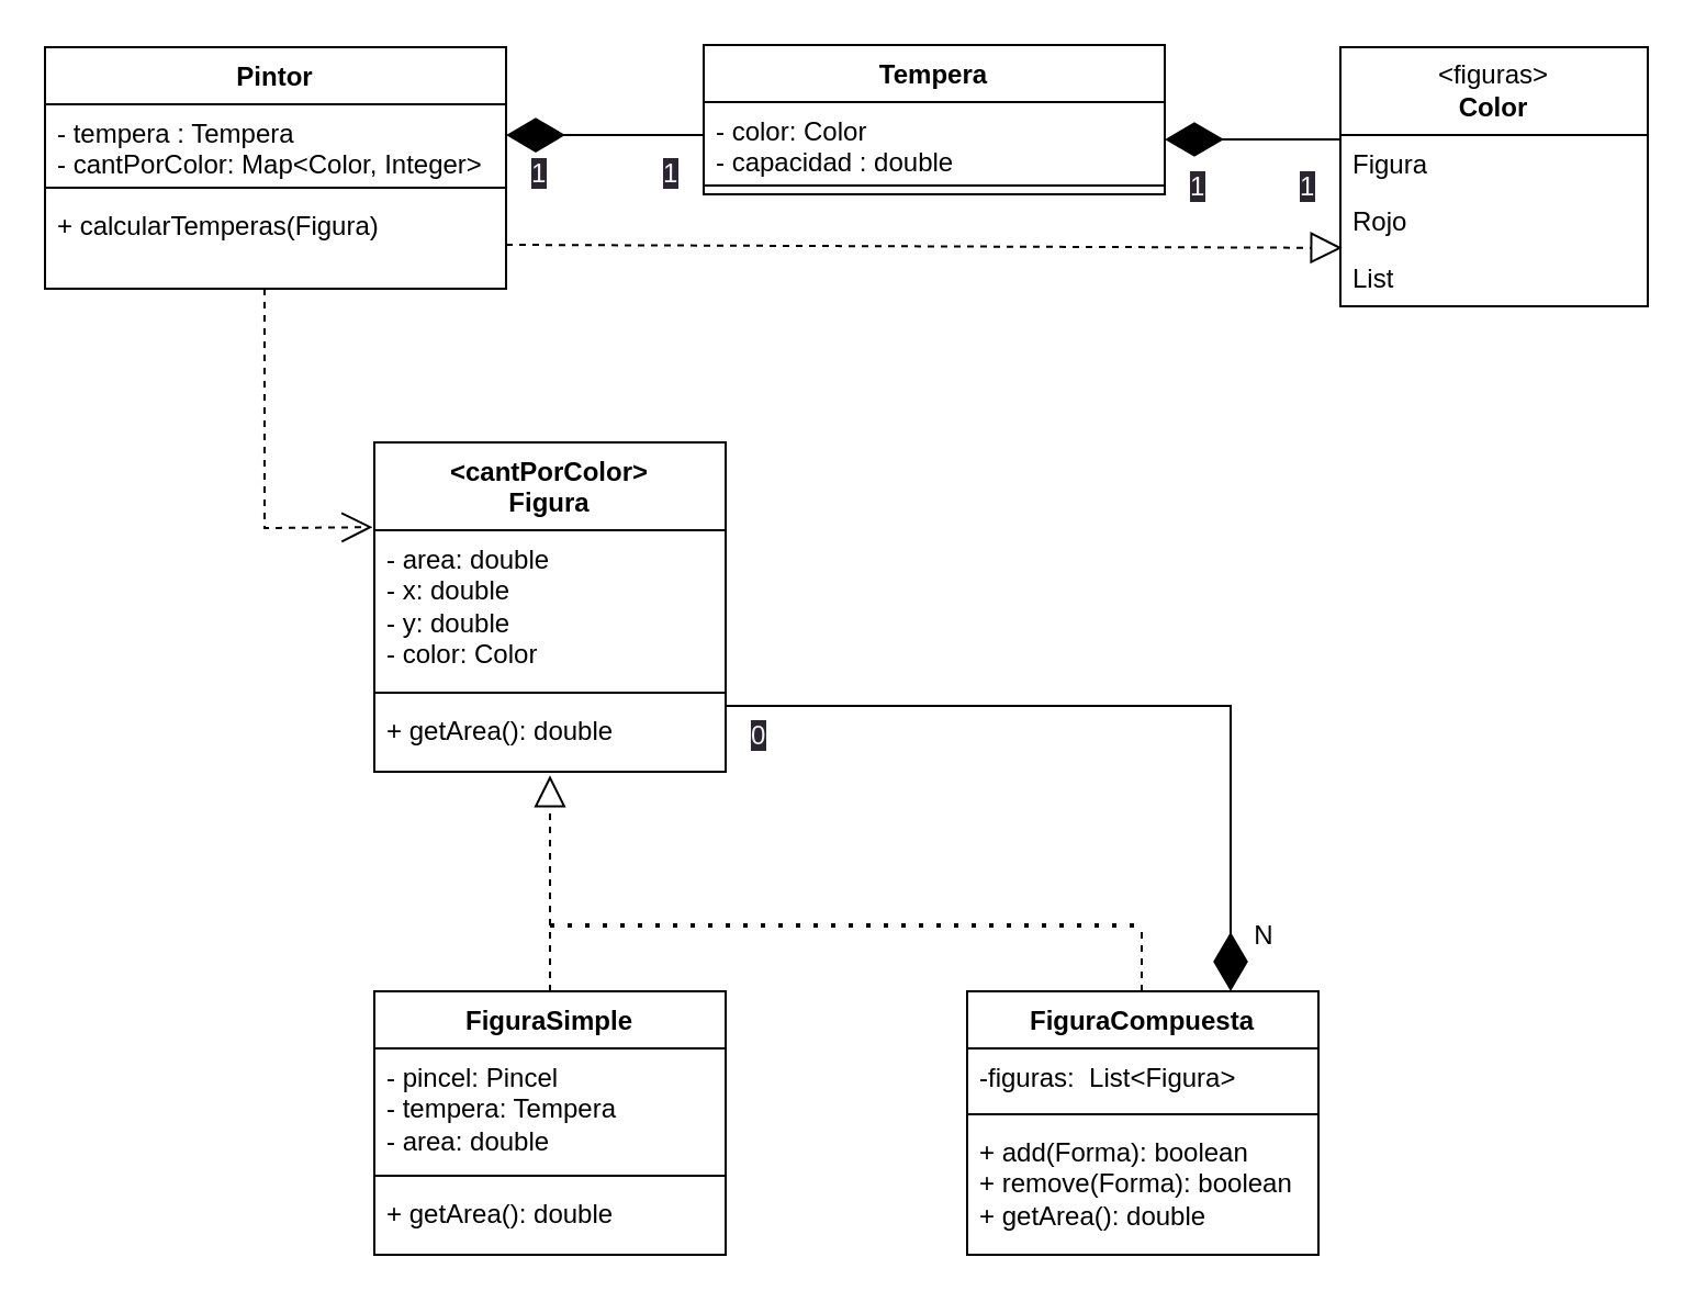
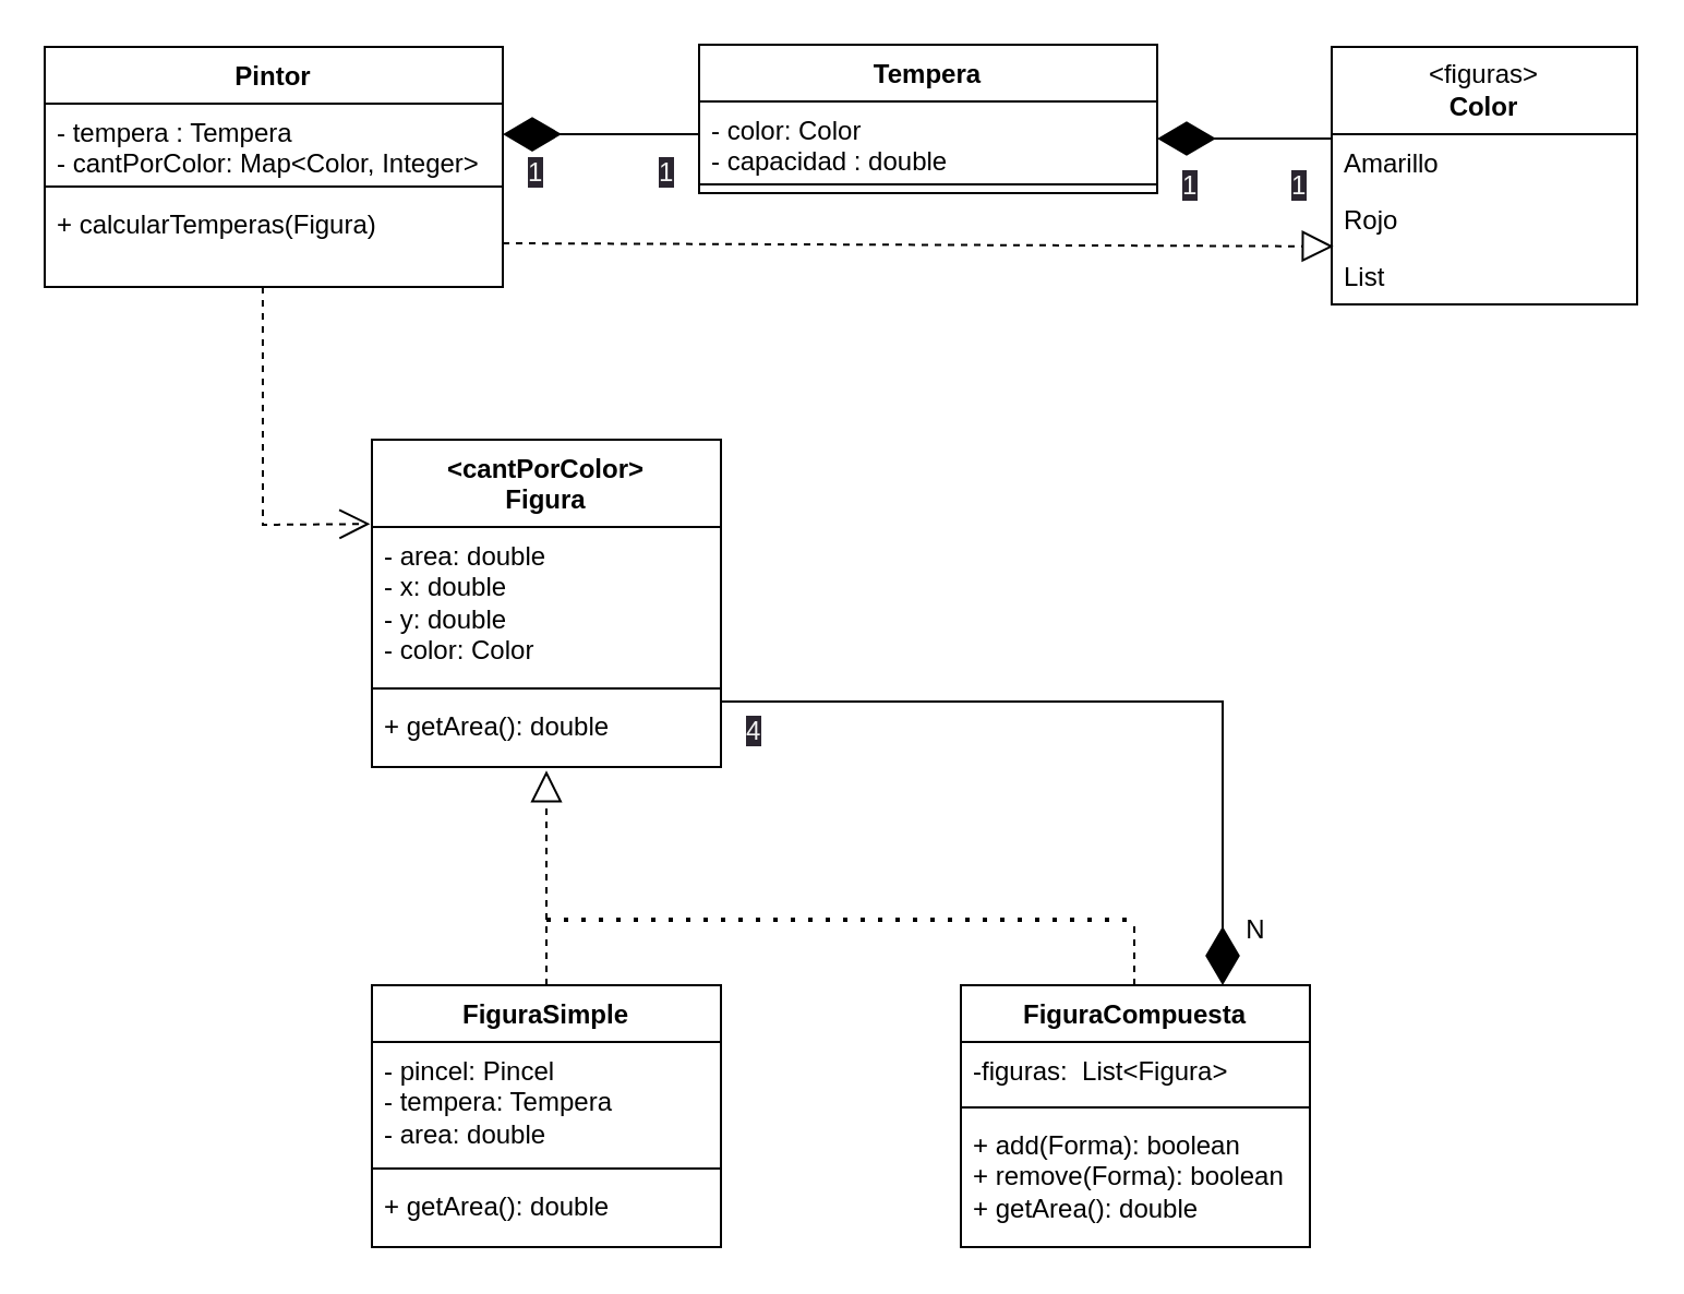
- <mxCell id="6" value="Figura" style="text;strokeColor=none;fillColor=none;align=left;verticalAlign=top;spacingLeft=4;spacingRight=4;overflow=hidden;rotatable=0;points=[[0,0.5],[1,0.5]];portConstraint=eastwest;whiteSpace=wrap;html=1;" vertex="1" parent="5"><mxGeometry y="40" width="140" height="26" as="geometry" /></mxCell>
+ <mxCell id="6" value="Amarillo" style="text;strokeColor=none;fillColor=none;align=left;verticalAlign=top;spacingLeft=4;spacingRight=4;overflow=hidden;rotatable=0;points=[[0,0.5],[1,0.5]];portConstraint=eastwest;whiteSpace=wrap;html=1;" vertex="1" parent="5"><mxGeometry y="40" width="140" height="26" as="geometry" /></mxCell>
- <mxCell id="38" value="&lt;span style=&quot;color: rgb(240, 240, 240); font-family: Helvetica; font-size: 12px; font-style: normal; font-variant-ligatures: normal; font-variant-caps: normal; font-weight: 400; letter-spacing: normal; orphans: 2; text-align: center; text-indent: 0px; text-transform: none; widows: 2; word-spacing: 0px; -webkit-text-stroke-width: 0px; background-color: rgb(42, 37, 47); text-decoration-thickness: initial; text-decoration-style: initial; text-decoration-color: initial; float: none; display: inline !important;&quot;&gt;0&lt;br&gt;&lt;/span&gt;" style="text;whiteSpace=wrap;html=1;" vertex="1" parent="1"><mxGeometry x="340" y="321" width="20" height="30" as="geometry" /></mxCell>
+ <mxCell id="38" value="&lt;span style=&quot;color: rgb(240, 240, 240); font-family: Helvetica; font-size: 12px; font-style: normal; font-variant-ligatures: normal; font-variant-caps: normal; font-weight: 400; letter-spacing: normal; orphans: 2; text-align: center; text-indent: 0px; text-transform: none; widows: 2; word-spacing: 0px; -webkit-text-stroke-width: 0px; background-color: rgb(42, 37, 47); text-decoration-thickness: initial; text-decoration-style: initial; text-decoration-color: initial; float: none; display: inline !important;&quot;&gt;4&lt;br&gt;&lt;/span&gt;" style="text;whiteSpace=wrap;html=1;" vertex="1" parent="1"><mxGeometry x="340" y="321" width="20" height="30" as="geometry" /></mxCell>
